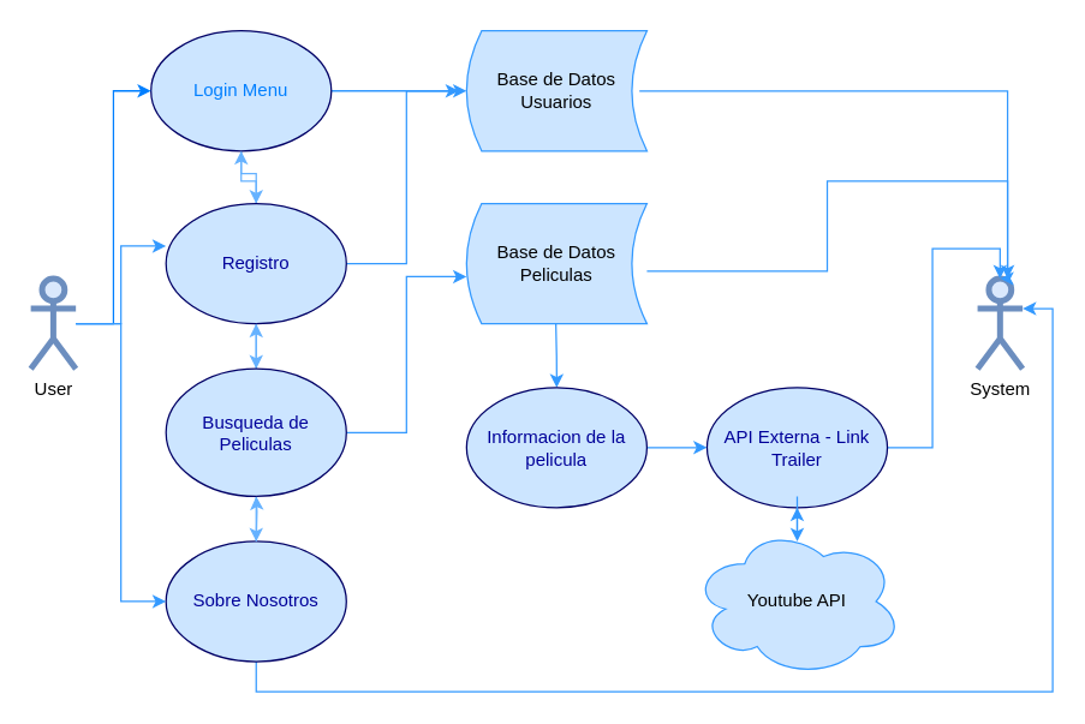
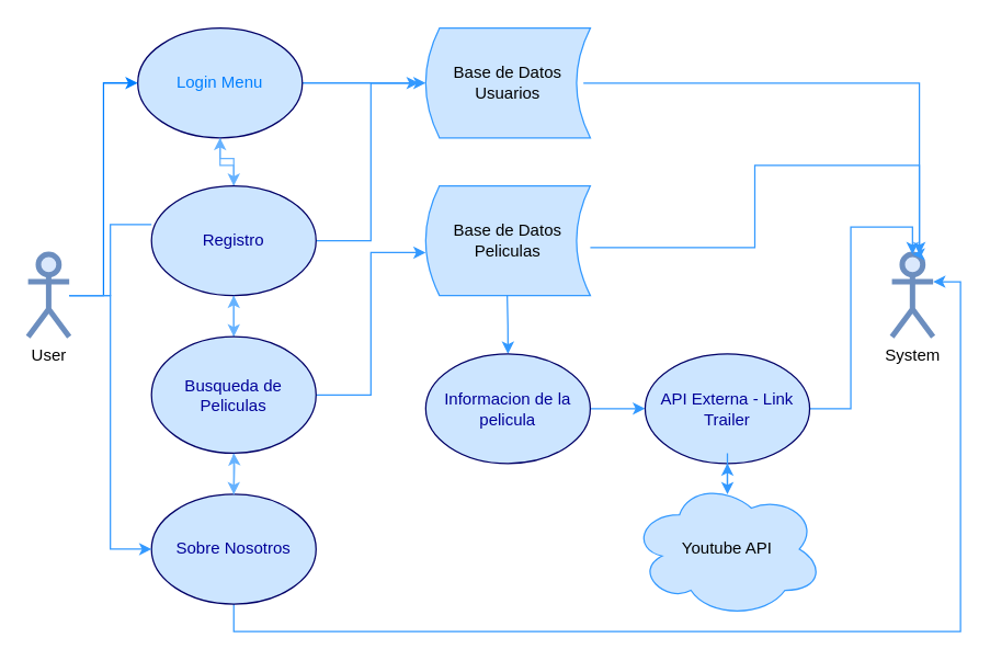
- <mxCell id="16" style="edgeStyle=orthogonalEdgeStyle;rounded=0;orthogonalLoop=1;jettySize=auto;html=1;entryX=0;entryY=0.354;entryDx=0;entryDy=0;entryPerimeter=0;strokeColor=#3399FF;" parent="1" source="18" target="8" edge="1"><mxGeometry relative="1" as="geometry" /></mxCell>
+ <mxCell id="16" style="edgeStyle=orthogonalEdgeStyle;rounded=0;orthogonalLoop=1;jettySize=auto;html=1;entryX=0;entryY=0.354;entryDx=0;entryDy=0;entryPerimeter=0;strokeColor=#3399FF;endArrow=none;" parent="1" source="18" target="8" edge="1"><mxGeometry relative="1" as="geometry" /></mxCell>
